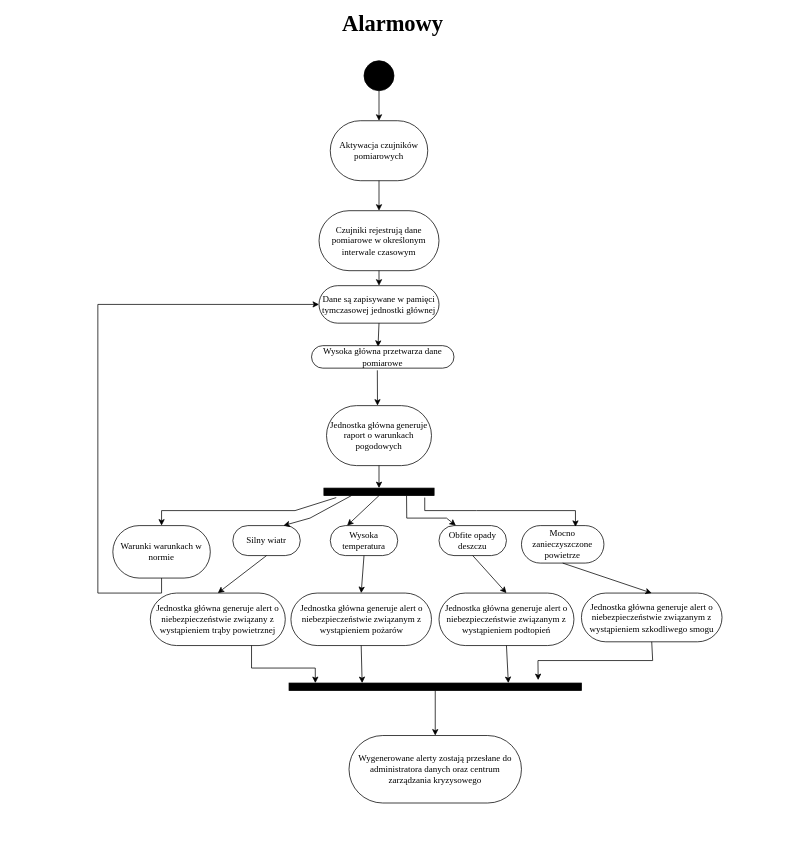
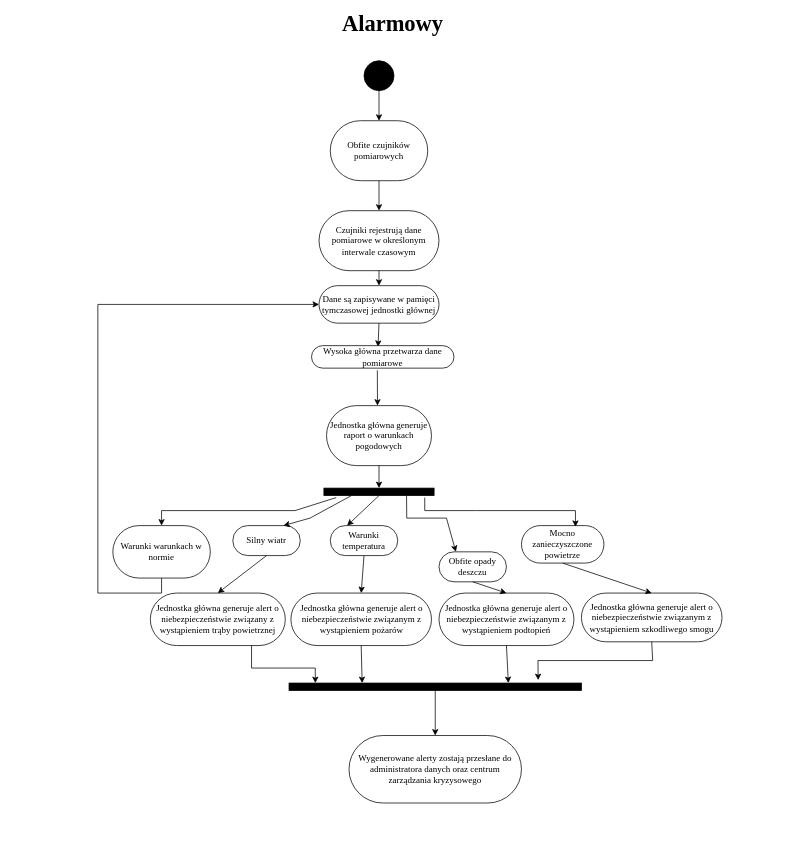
- <mxCell id="10" value="Aktywacja czujników pomiarowych" style="rounded=1;whiteSpace=wrap;html=1;shadow=0;comic=0;labelBackgroundColor=none;strokeWidth=1;fontFamily=Verdana;fontSize=12;align=center;arcSize=50;" parent="8" vertex="1"><mxGeometry x="55" y="120" width="130" height="80" as="geometry" /></mxCell>
+ <mxCell id="10" value="Obfite czujników pomiarowych" style="rounded=1;whiteSpace=wrap;html=1;shadow=0;comic=0;labelBackgroundColor=none;strokeWidth=1;fontFamily=Verdana;fontSize=12;align=center;arcSize=50;" parent="8" vertex="1"><mxGeometry x="55" y="120" width="130" height="80" as="geometry" /></mxCell>
- <mxCell id="22" value="Wysoka temperatura" style="rounded=1;whiteSpace=wrap;html=1;shadow=0;comic=0;labelBackgroundColor=none;strokeWidth=1;fontFamily=Verdana;fontSize=12;align=center;arcSize=50;" parent="8" vertex="1"><mxGeometry x="55" y="660" width="90" height="40" as="geometry" /></mxCell>
+ <mxCell id="22" value="Warunki temperatura" style="rounded=1;whiteSpace=wrap;html=1;shadow=0;comic=0;labelBackgroundColor=none;strokeWidth=1;fontFamily=Verdana;fontSize=12;align=center;arcSize=50;" parent="8" vertex="1"><mxGeometry x="55" y="660" width="90" height="40" as="geometry" /></mxCell>
- <mxCell id="23" value="Obfite opady deszczu" style="rounded=1;whiteSpace=wrap;html=1;shadow=0;comic=0;labelBackgroundColor=none;strokeWidth=1;fontFamily=Verdana;fontSize=12;align=center;arcSize=50;" parent="8" vertex="1"><mxGeometry x="200" y="660" width="90" height="40" as="geometry" /></mxCell>
+ <mxCell id="23" value="Obfite opady deszczu" style="rounded=1;whiteSpace=wrap;html=1;shadow=0;comic=0;labelBackgroundColor=none;strokeWidth=1;fontFamily=Verdana;fontSize=12;align=center;arcSize=50;" parent="8" vertex="1"><mxGeometry x="200" y="695" width="90" height="40" as="geometry" /></mxCell>
